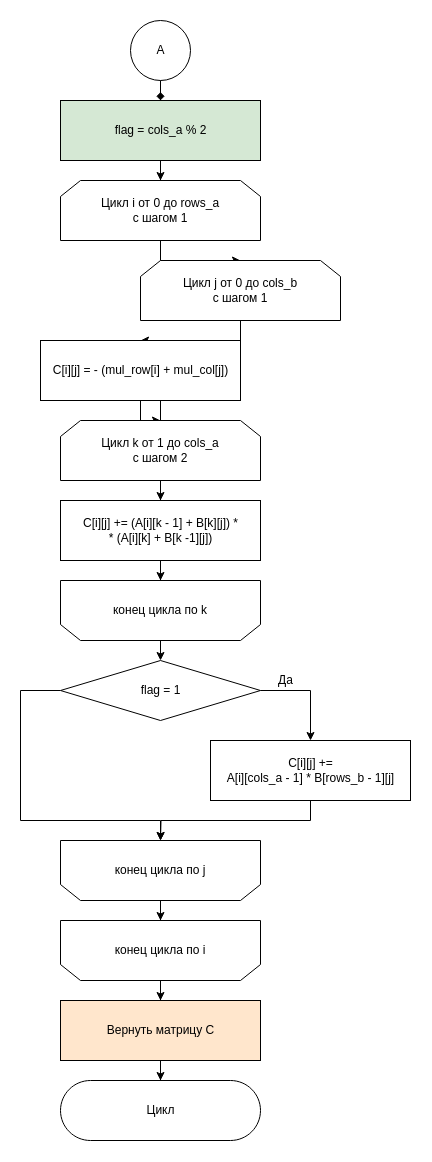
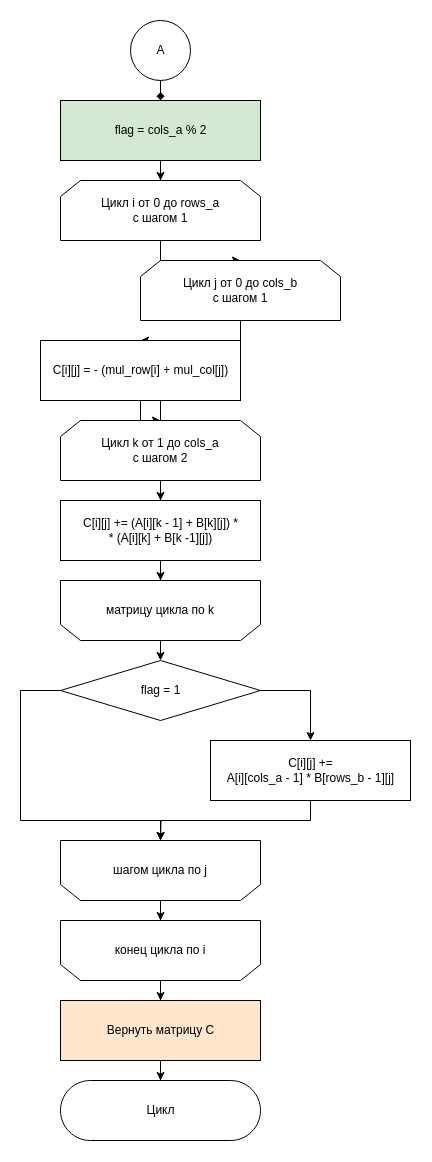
- <mxCell id="37" value="конец цикла по k" style="shape=loopLimit;whiteSpace=wrap;html=1;strokeWidth=1;direction=west;" parent="1" vertex="1"><mxGeometry x="60" y="580" width="200" height="60" as="geometry" /></mxCell>
+ <mxCell id="37" value="матрицу цикла по k" style="shape=loopLimit;whiteSpace=wrap;html=1;strokeWidth=1;direction=west;" parent="1" vertex="1"><mxGeometry x="60" y="580" width="200" height="60" as="geometry" /></mxCell>
- <mxCell id="27" value="Да" style="text;html=1;align=center;verticalAlign=middle;resizable=0;points=[];autosize=1;strokeColor=none;" parent="1" vertex="1"><mxGeometry x="270" y="670" width="30" height="20" as="geometry" /></mxCell>
- <mxCell id="13" value="конец цикла по j" style="shape=loopLimit;whiteSpace=wrap;html=1;strokeWidth=1;direction=west;" parent="1" vertex="1"><mxGeometry x="60" y="840" width="200" height="60" as="geometry" /></mxCell>
+ <mxCell id="13" value="шагом цикла по j" style="shape=loopLimit;whiteSpace=wrap;html=1;strokeWidth=1;direction=west;" parent="1" vertex="1"><mxGeometry x="60" y="840" width="200" height="60" as="geometry" /></mxCell>
